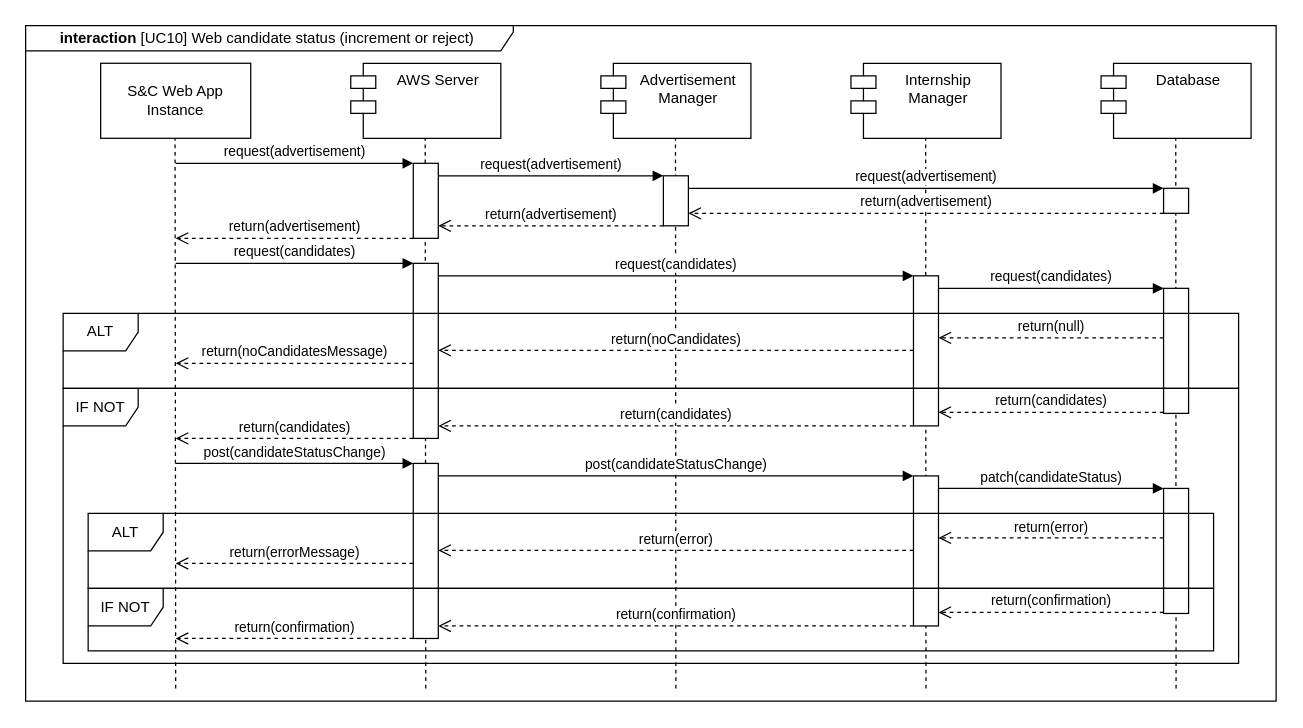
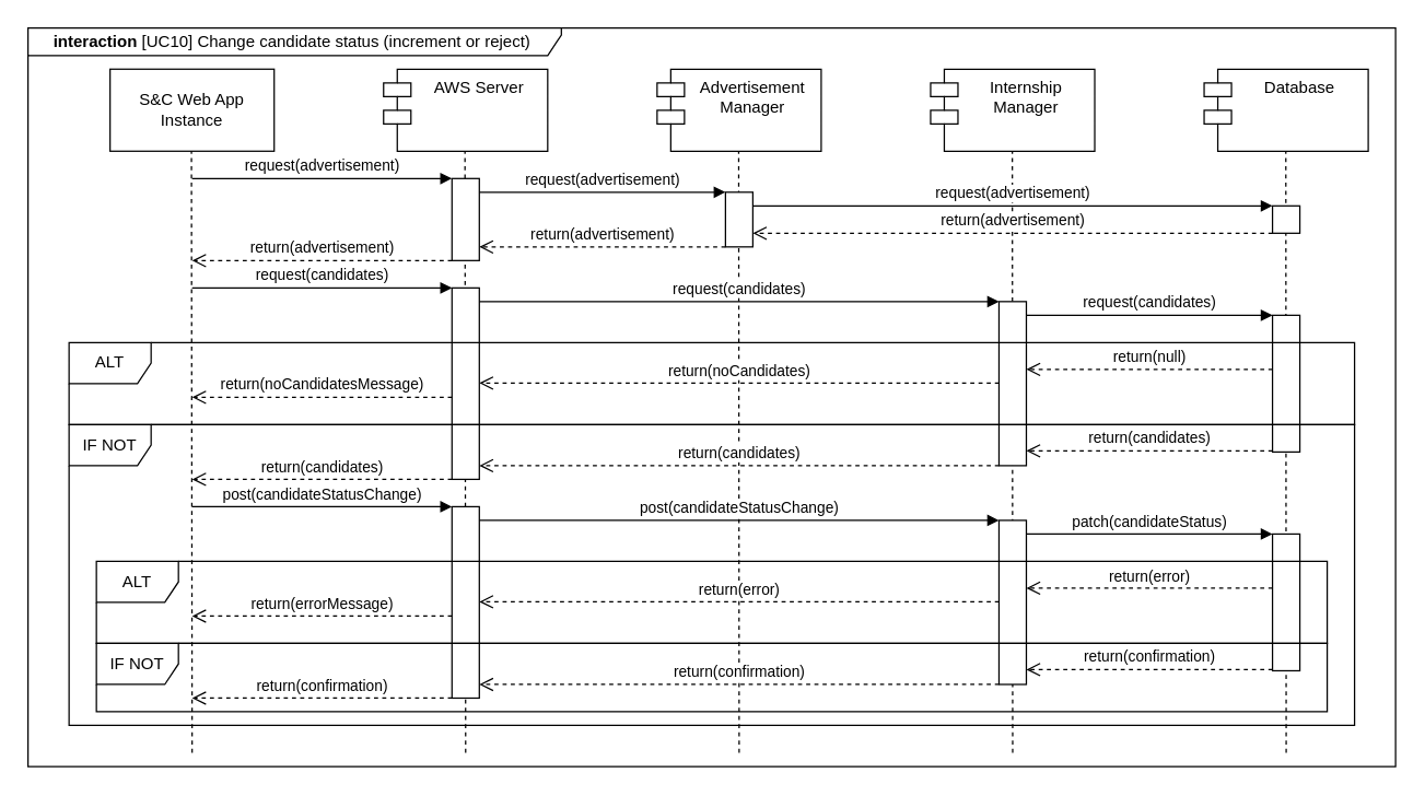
- <mxCell id="49" value="&lt;b&gt;interaction&amp;nbsp;&lt;/b&gt;[UC10] Web candidate status (increment or reject)&amp;nbsp;" style="shape=umlFrame;whiteSpace=wrap;html=1;pointerEvents=0;width=390;height=20;" vertex="1" parent="1"><mxGeometry x="20" y="20" width="1000" height="540" as="geometry" /></mxCell>
+ <mxCell id="49" value="&lt;b&gt;interaction&amp;nbsp;&lt;/b&gt;[UC10] Change candidate status (increment or reject)&amp;nbsp;" style="shape=umlFrame;whiteSpace=wrap;html=1;pointerEvents=0;width=390;height=20;" vertex="1" parent="1"><mxGeometry x="20" y="20" width="1000" height="540" as="geometry" /></mxCell>
